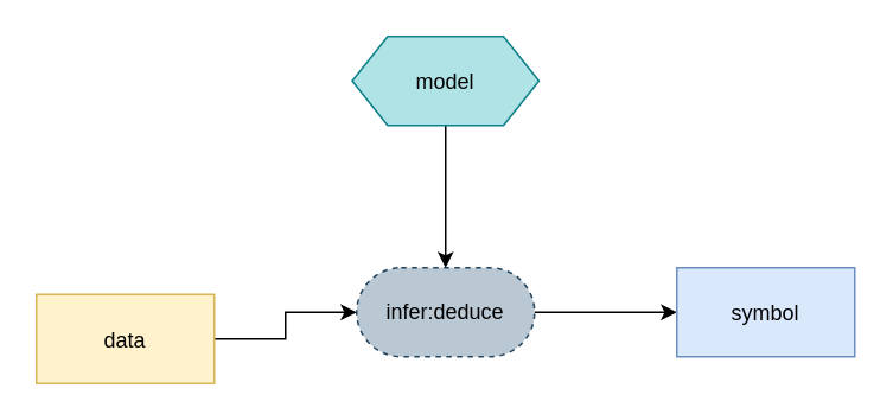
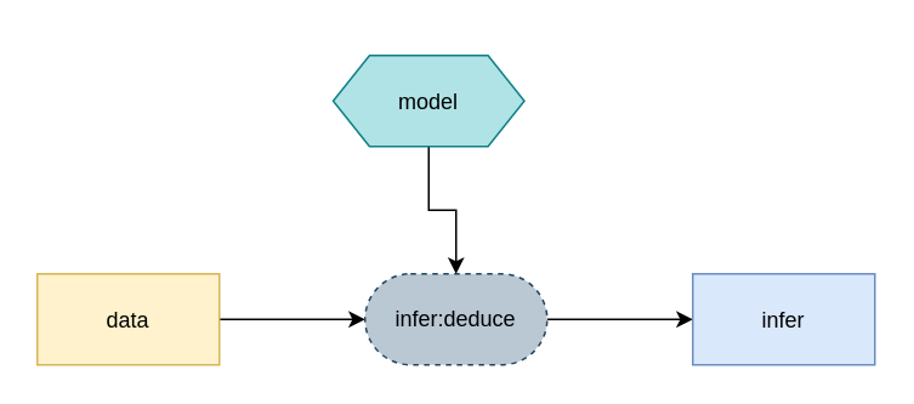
- <mxCell id="8" value="model" style="shape=hexagon;perimeter=hexagonPerimeter2;fillColor=#b0e3e6;strokeColor=#0e8088;size=0.19;" name="model" vertex="1" parent="1"><mxGeometry x="197.5" y="20" width="105" height="50" as="geometry" /></mxCell>
+ <mxCell id="8" value="model" style="shape=hexagon;perimeter=hexagonPerimeter2;fillColor=#b0e3e6;strokeColor=#0e8088;size=0.19;" name="model" vertex="1" parent="1"><mxGeometry x="182.5" y="30" width="105" height="50" as="geometry" /></mxCell>
- <mxCell id="6" value="symbol" style="rectangle;fillColor=#dae8fc;strokeColor=#6c8ebf;" name="symbol" vertex="1" parent="1"><mxGeometry x="380" y="150" width="100" height="50" as="geometry" /></mxCell>
+ <mxCell id="6" value="infer" style="rectangle;fillColor=#dae8fc;strokeColor=#6c8ebf;" name="symbol" vertex="1" parent="1"><mxGeometry x="380" y="150" width="100" height="50" as="geometry" /></mxCell>
- <mxCell id="3" value="data" style="rectangle;fillColor=#fff2cc;strokeColor=#d6b656;" name="data" vertex="1" parent="1"><mxGeometry x="20" y="165" width="100" height="50" as="geometry" /></mxCell>
+ <mxCell id="3" value="data" style="rectangle;fillColor=#fff2cc;strokeColor=#d6b656;" name="data" vertex="1" parent="1"><mxGeometry x="20" y="150" width="100" height="50" as="geometry" /></mxCell>
